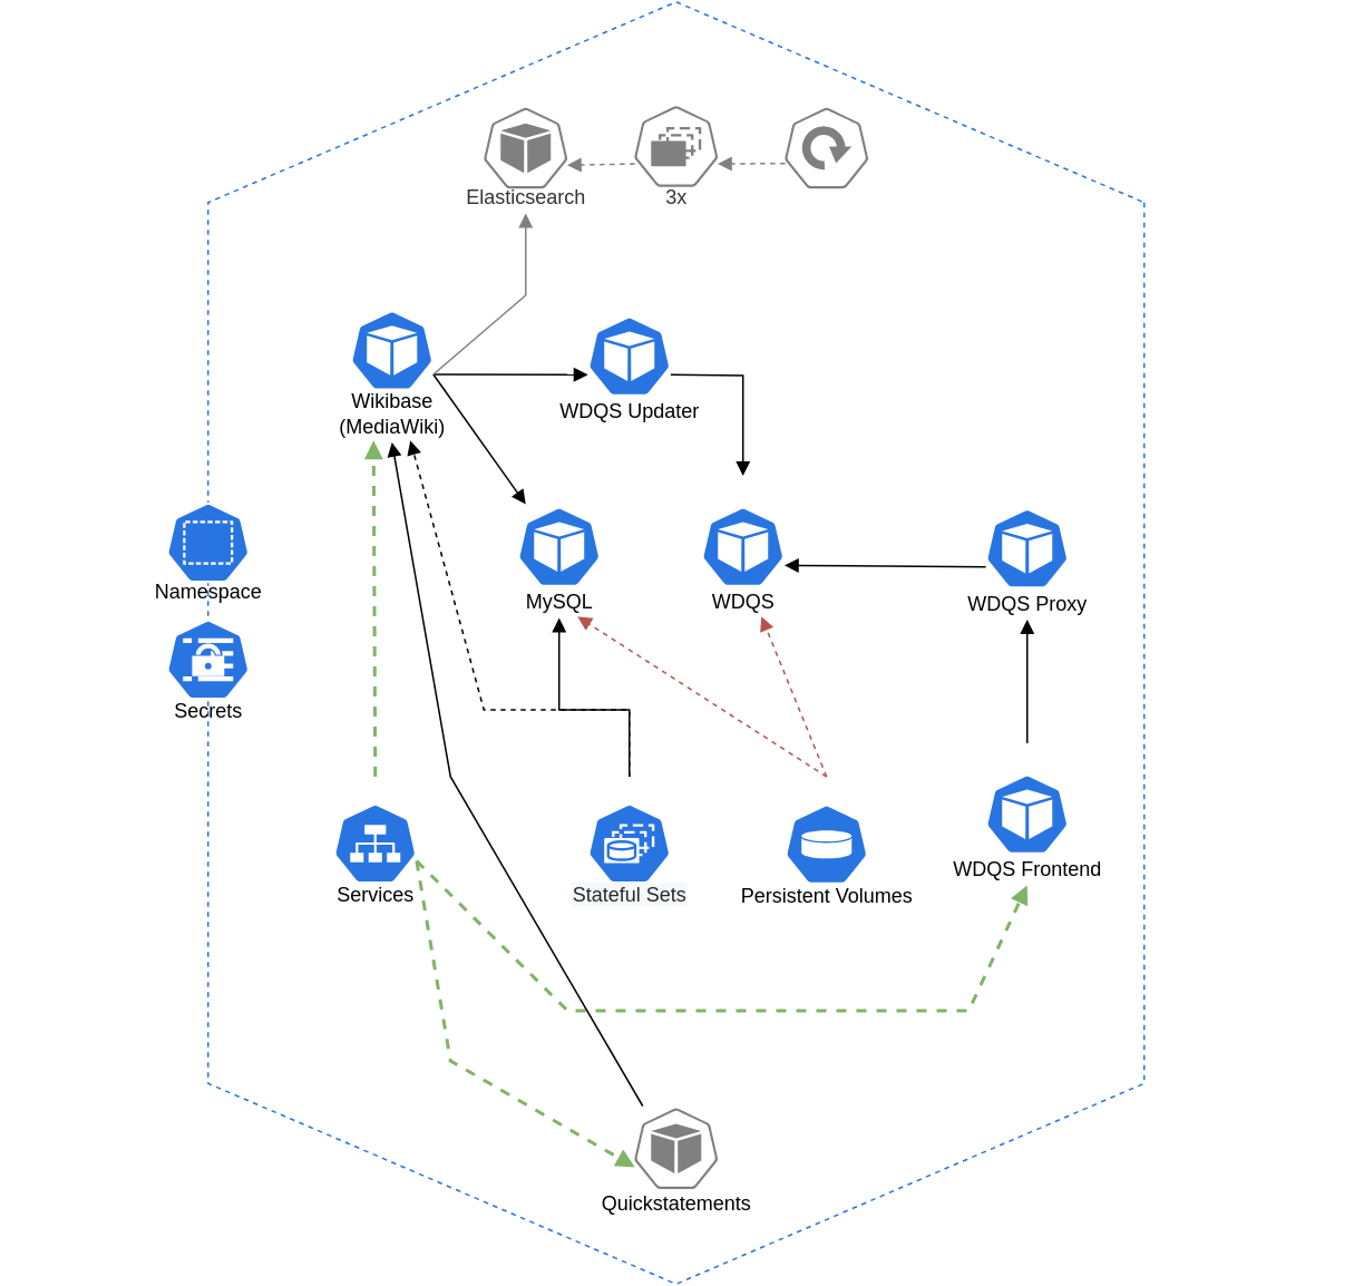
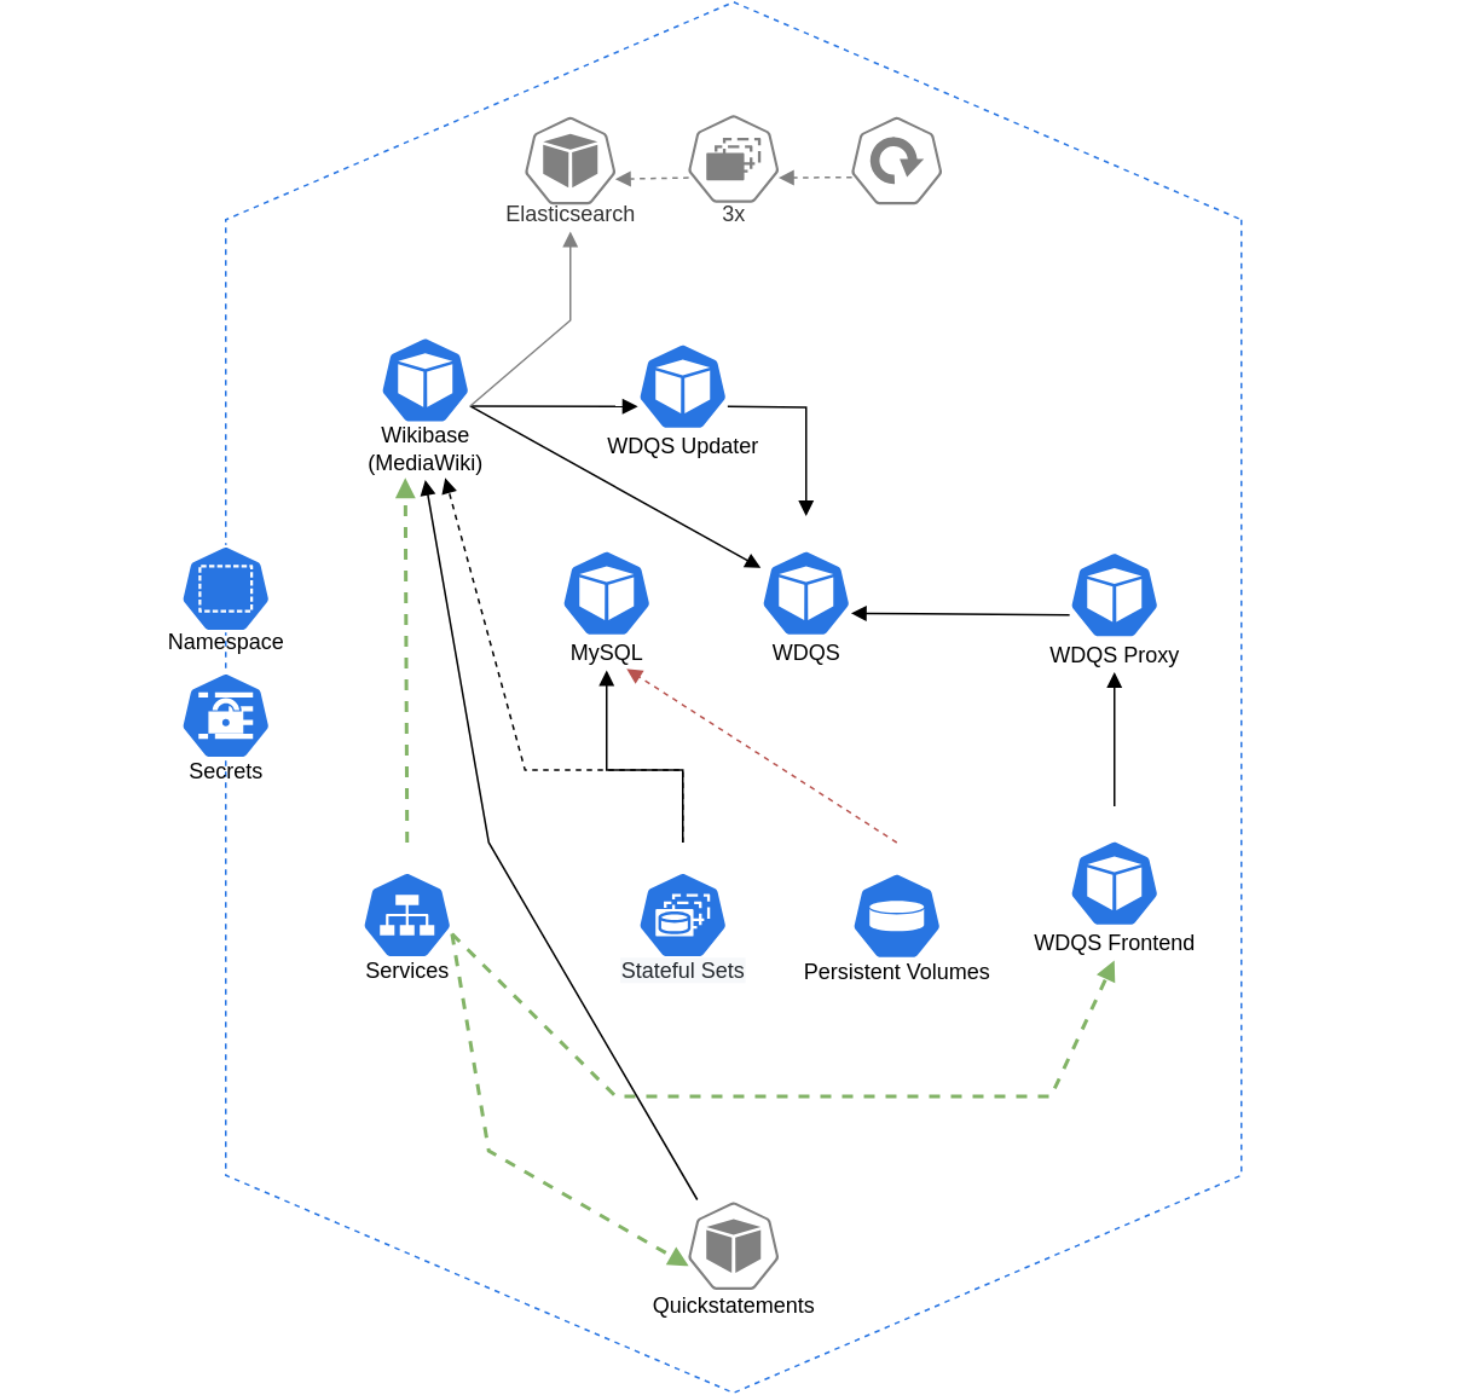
- <mxCell id="3" style="edgeStyle=none;rounded=0;orthogonalLoop=1;jettySize=auto;html=1;exitX=0.995;exitY=0.63;exitDx=0;exitDy=0;exitPerimeter=0;entryX=0.1;entryY=0.2;entryDx=0;entryDy=0;entryPerimeter=0;endArrow=block;endFill=1;" parent="1" source="6" target="7" edge="1"><mxGeometry relative="1" as="geometry" /></mxCell>
+ <mxCell id="3" style="edgeStyle=none;rounded=0;orthogonalLoop=1;jettySize=auto;html=1;exitX=0.995;exitY=0.63;exitDx=0;exitDy=0;exitPerimeter=0;endArrow=block;endFill=1;" parent="1" source="6" target="8" edge="1"><mxGeometry relative="1" as="geometry" /></mxCell>
- <mxCell id="18" style="edgeStyle=none;rounded=0;orthogonalLoop=1;jettySize=auto;html=1;exitX=0.5;exitY=0;exitDx=0;exitDy=0;exitPerimeter=0;entryX=0.72;entryY=0.99;entryDx=0;entryDy=0;entryPerimeter=0;dashed=1;endArrow=block;endFill=1;fillColor=#f8cecc;strokeColor=#b85450;" parent="1" source="19" target="8" edge="1"><mxGeometry relative="1" as="geometry" /></mxCell>
